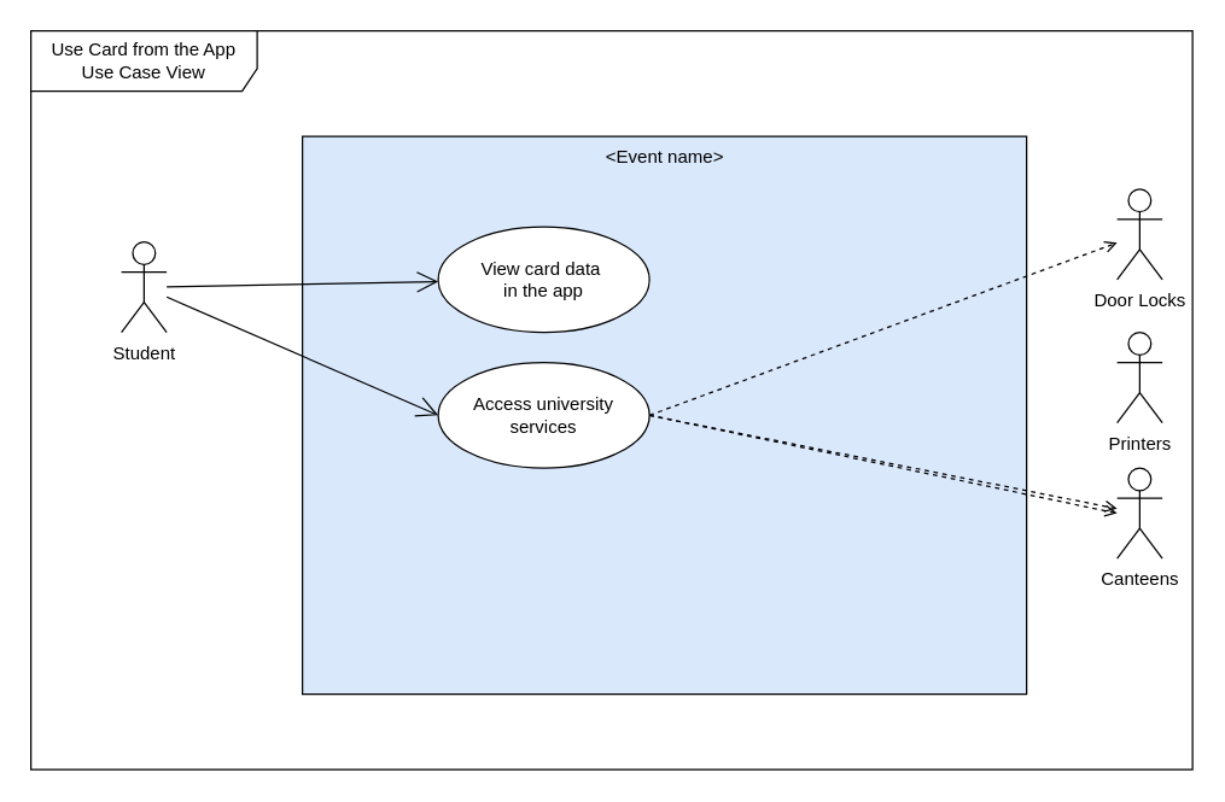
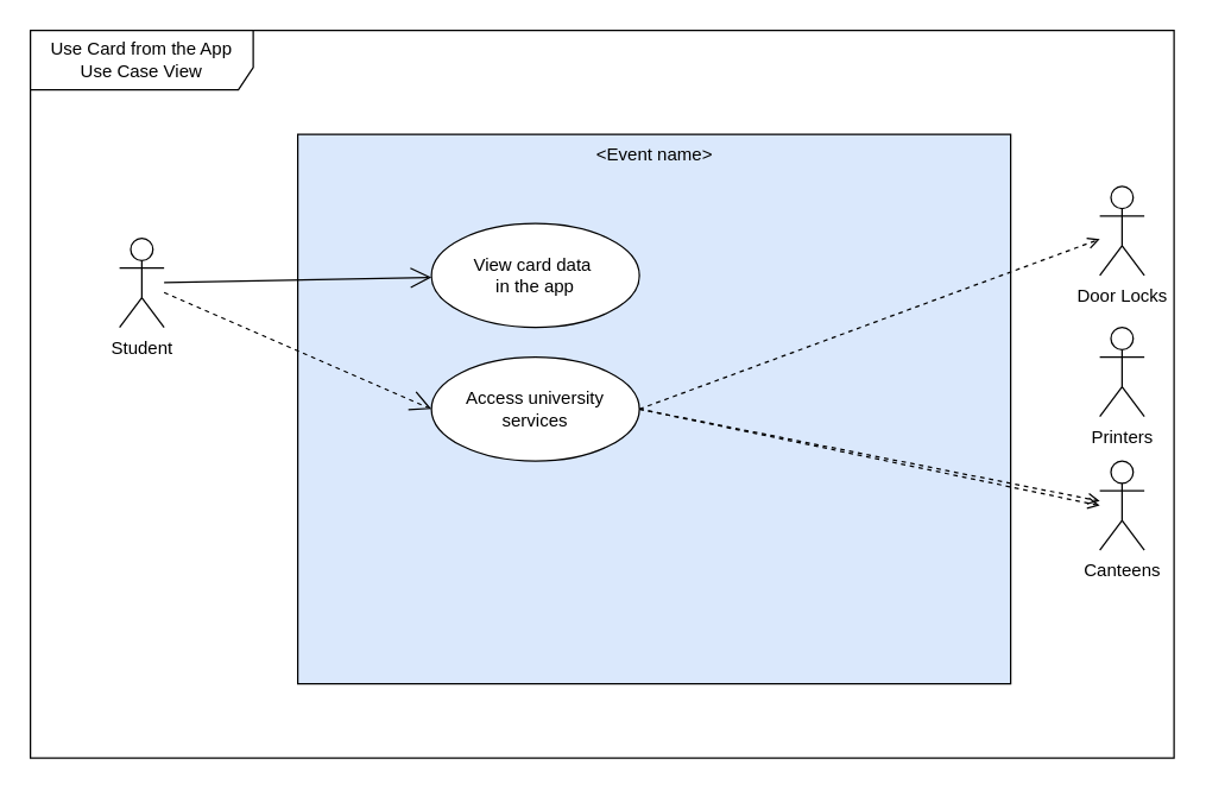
- <mxCell id="10" value="" style="endArrow=open;endFill=1;endSize=12;html=1;rounded=0;entryX=0;entryY=0.5;entryDx=0;entryDy=0;" parent="1" source="4" target="6" edge="1"><mxGeometry width="160" relative="1" as="geometry"><mxPoint x="30" y="198.585" as="sourcePoint" /><mxPoint x="211.214" y="181.489" as="targetPoint" /></mxGeometry></mxCell>
+ <mxCell id="10" value="" style="endArrow=open;endFill=1;endSize=12;html=1;rounded=0;entryX=0;entryY=0.5;entryDx=0;entryDy=0;dashed=1;" parent="1" source="4" target="6" edge="1"><mxGeometry width="160" relative="1" as="geometry"><mxPoint x="30" y="198.585" as="sourcePoint" /><mxPoint x="211.214" y="181.489" as="targetPoint" /></mxGeometry></mxCell>
